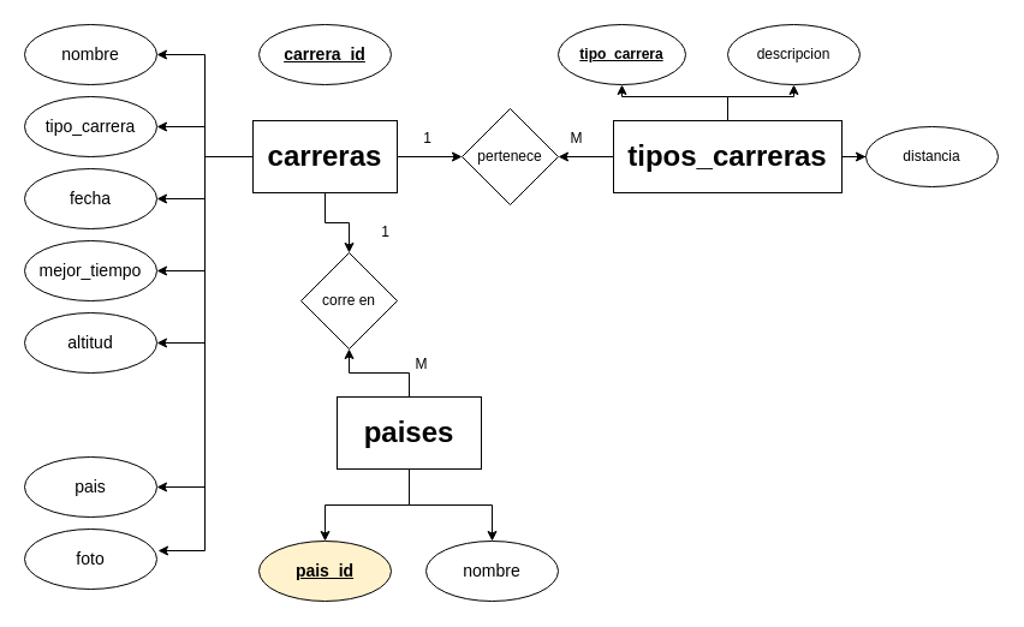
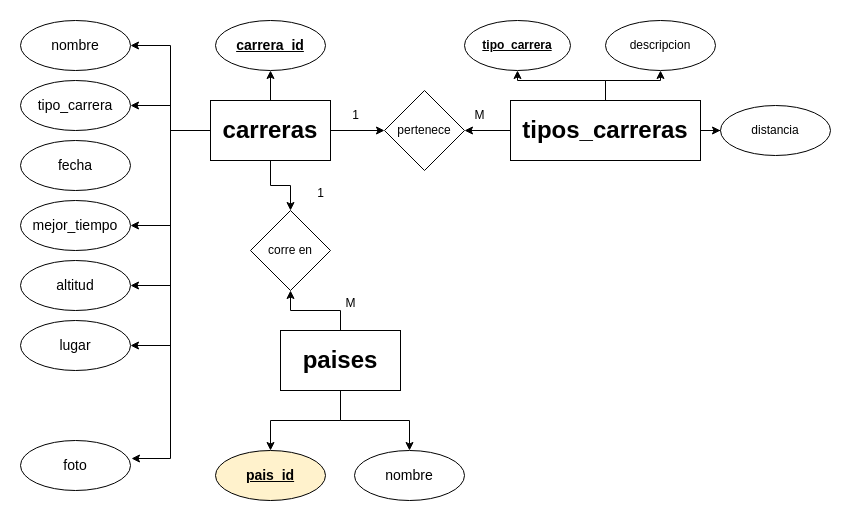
- <mxCell id="2" value="" style="edgeStyle=orthogonalEdgeStyle;rounded=0;orthogonalLoop=1;jettySize=auto;html=1;" parent="1" source="11" target="24" edge="1"><mxGeometry relative="1" as="geometry" /></mxCell>
+ <mxCell id="2" value="" style="edgeStyle=orthogonalEdgeStyle;rounded=0;orthogonalLoop=1;jettySize=auto;html=1;" parent="1" source="11" target="21" edge="1"><mxGeometry relative="1" as="geometry" /></mxCell>
+ <mxCell id="27" value="&lt;span style=&quot;font-size: 14px;&quot;&gt;lugar&lt;/span&gt;" style="ellipse;whiteSpace=wrap;html=1;rounded=0;" parent="1" vertex="1"><mxGeometry x="20" y="320" width="110" height="50" as="geometry" /></mxCell>
+ <mxCell id="7" style="edgeStyle=orthogonalEdgeStyle;rounded=0;orthogonalLoop=1;jettySize=auto;html=1;entryX=1;entryY=0.5;entryDx=0;entryDy=0;" parent="1" source="11" target="27" edge="1"><mxGeometry relative="1" as="geometry" /></mxCell>
- <mxCell id="28" value="&lt;span style=&quot;font-size: 14px;&quot;&gt;pais&lt;/span&gt;" style="ellipse;whiteSpace=wrap;html=1;rounded=0;" parent="1" vertex="1"><mxGeometry x="20" y="380" width="110" height="50" as="geometry" /></mxCell>
- <mxCell id="8" style="edgeStyle=orthogonalEdgeStyle;rounded=0;orthogonalLoop=1;jettySize=auto;html=1;entryX=1;entryY=0.5;entryDx=0;entryDy=0;" parent="1" source="11" target="28" edge="1"><mxGeometry relative="1" as="geometry" /></mxCell>
